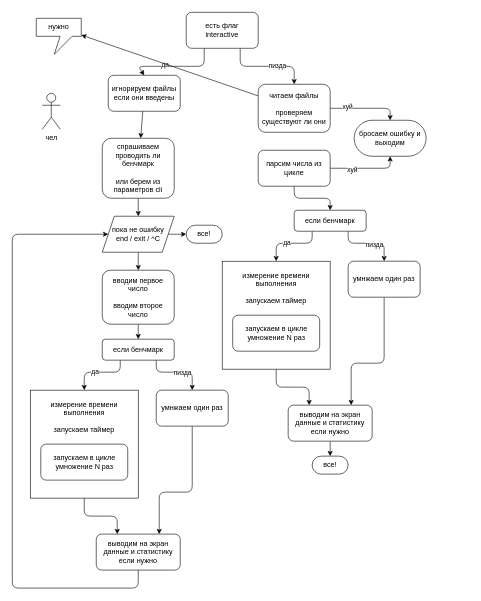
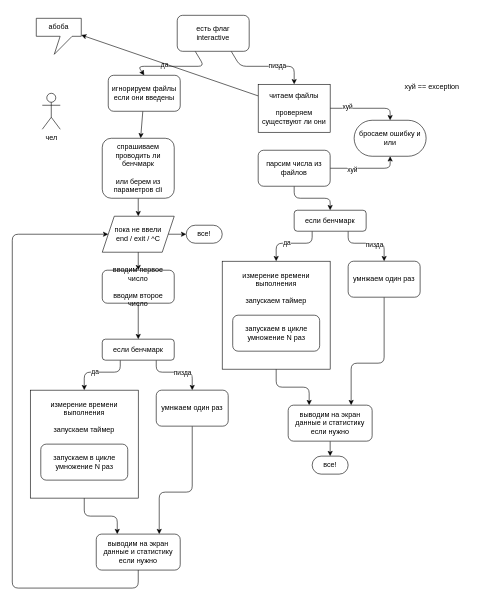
- <mxCell id="17" value="нужно" style="shape=callout;whiteSpace=wrap;html=1;perimeter=calloutPerimeter;position2=0.4;size=30;position=0.53;" vertex="1" parent="1"><mxGeometry x="60" y="30" width="75" height="60" as="geometry" /></mxCell>
+ <mxCell id="17" value="абоба" style="shape=callout;whiteSpace=wrap;html=1;perimeter=calloutPerimeter;position2=0.4;size=30;position=0.53;" vertex="1" parent="1"><mxGeometry x="60" y="30" width="75" height="60" as="geometry" /></mxCell>
- <mxCell id="8" value="есть флаг&lt;br&gt;interactive" style="rounded=1;whiteSpace=wrap;html=1;" vertex="1" parent="1"><mxGeometry x="310" y="20" width="120" height="60" as="geometry" /></mxCell>
+ <mxCell id="8" value="есть флаг&lt;br&gt;interactive" style="rounded=1;whiteSpace=wrap;html=1;" vertex="1" parent="1"><mxGeometry x="295" y="25" width="120" height="60" as="geometry" /></mxCell>
+ <mxCell id="40" value="хуй == exception" style="text;html=1;strokeColor=none;fillColor=none;align=center;verticalAlign=middle;whiteSpace=wrap;rounded=0;" vertex="1" parent="1"><mxGeometry x="660" y="130" width="120" height="30" as="geometry" /></mxCell>
- <mxCell id="14" value="читаем файлы&lt;br&gt;&lt;br&gt;проверяем существуют ли они" style="rounded=1;whiteSpace=wrap;html=1;" vertex="1" parent="1"><mxGeometry x="430" y="140" width="120" height="80" as="geometry" /></mxCell>
+ <mxCell id="14" value="читаем файлы&lt;br&gt;&lt;br&gt;проверяем существуют ли они" style="whiteSpace=wrap;html=1;rounded=0;" vertex="1" parent="1"><mxGeometry x="430" y="140" width="120" height="80" as="geometry" /></mxCell>
- <mxCell id="15" value="бросаем ошибку и выходим" style="rounded=1;whiteSpace=wrap;html=1;arcSize=50;" vertex="1" parent="1"><mxGeometry x="590" y="200" width="120" height="60" as="geometry" /></mxCell>
+ <mxCell id="15" value="бросаем ошибку и или" style="rounded=1;whiteSpace=wrap;html=1;arcSize=50;" vertex="1" parent="1"><mxGeometry x="590" y="200" width="120" height="60" as="geometry" /></mxCell>
- <mxCell id="39" value="парсим числа из цикле" style="rounded=1;whiteSpace=wrap;html=1;" vertex="1" parent="1"><mxGeometry x="430" y="250" width="120" height="60" as="geometry" /></mxCell>
+ <mxCell id="39" value="парсим числа из файлов" style="rounded=1;whiteSpace=wrap;html=1;" vertex="1" parent="1"><mxGeometry x="430" y="250" width="120" height="60" as="geometry" /></mxCell>
- <mxCell id="20" value="пока не ошибку&lt;br&gt;end / exit / ^C" style="shape=parallelogram;perimeter=parallelogramPerimeter;whiteSpace=wrap;html=1;fixedSize=1;" vertex="1" parent="1"><mxGeometry x="170" y="360" width="120" height="60" as="geometry" /></mxCell>
+ <mxCell id="20" value="пока не ввели&lt;br&gt;end / exit / ^C" style="shape=parallelogram;perimeter=parallelogramPerimeter;whiteSpace=wrap;html=1;fixedSize=1;" vertex="1" parent="1"><mxGeometry x="170" y="360" width="120" height="60" as="geometry" /></mxCell>
- <mxCell id="22" value="вводим первое число&lt;br&gt;&lt;br&gt;вводим второе число" style="rounded=1;whiteSpace=wrap;html=1;" vertex="1" parent="1"><mxGeometry x="170" y="450" width="120" height="90" as="geometry" /></mxCell>
+ <mxCell id="22" value="вводим первое число&lt;br&gt;&lt;br&gt;вводим второе число" style="rounded=1;whiteSpace=wrap;html=1;" vertex="1" parent="1"><mxGeometry x="170" y="450" width="120" height="55" as="geometry" /></mxCell>
